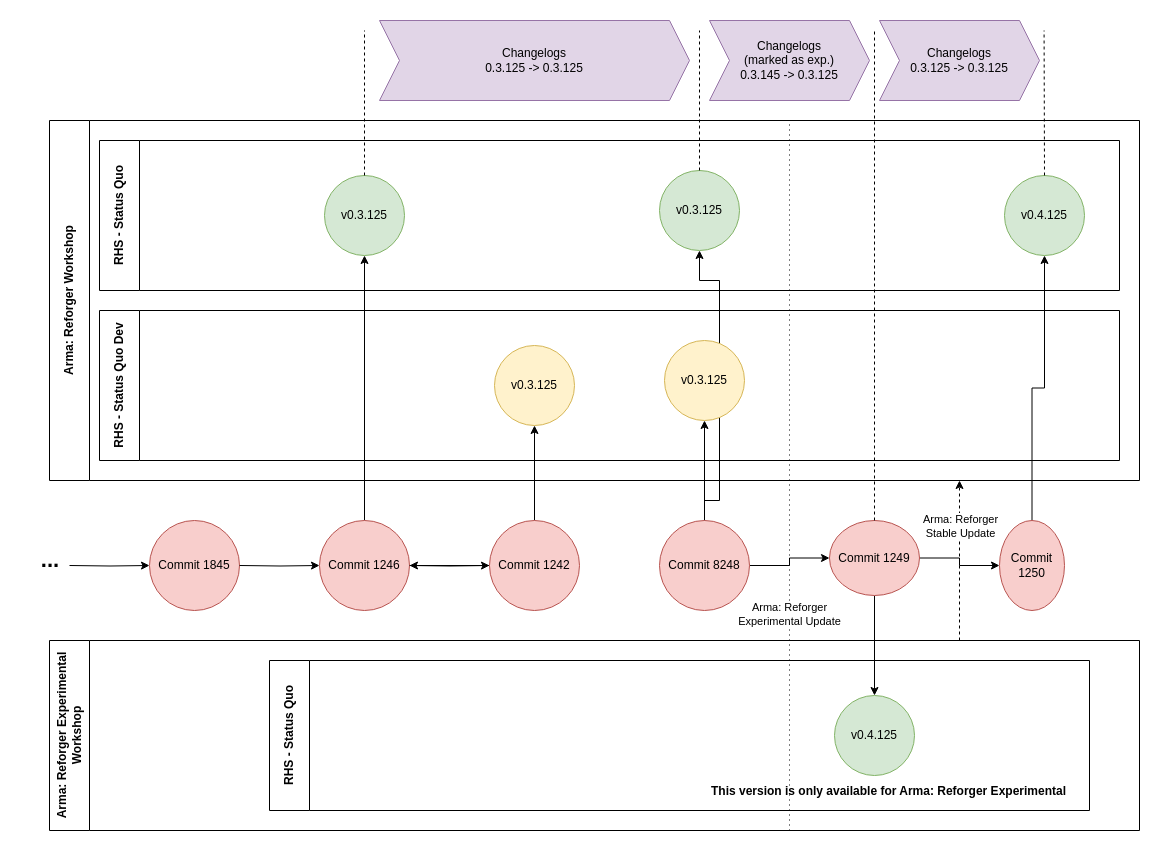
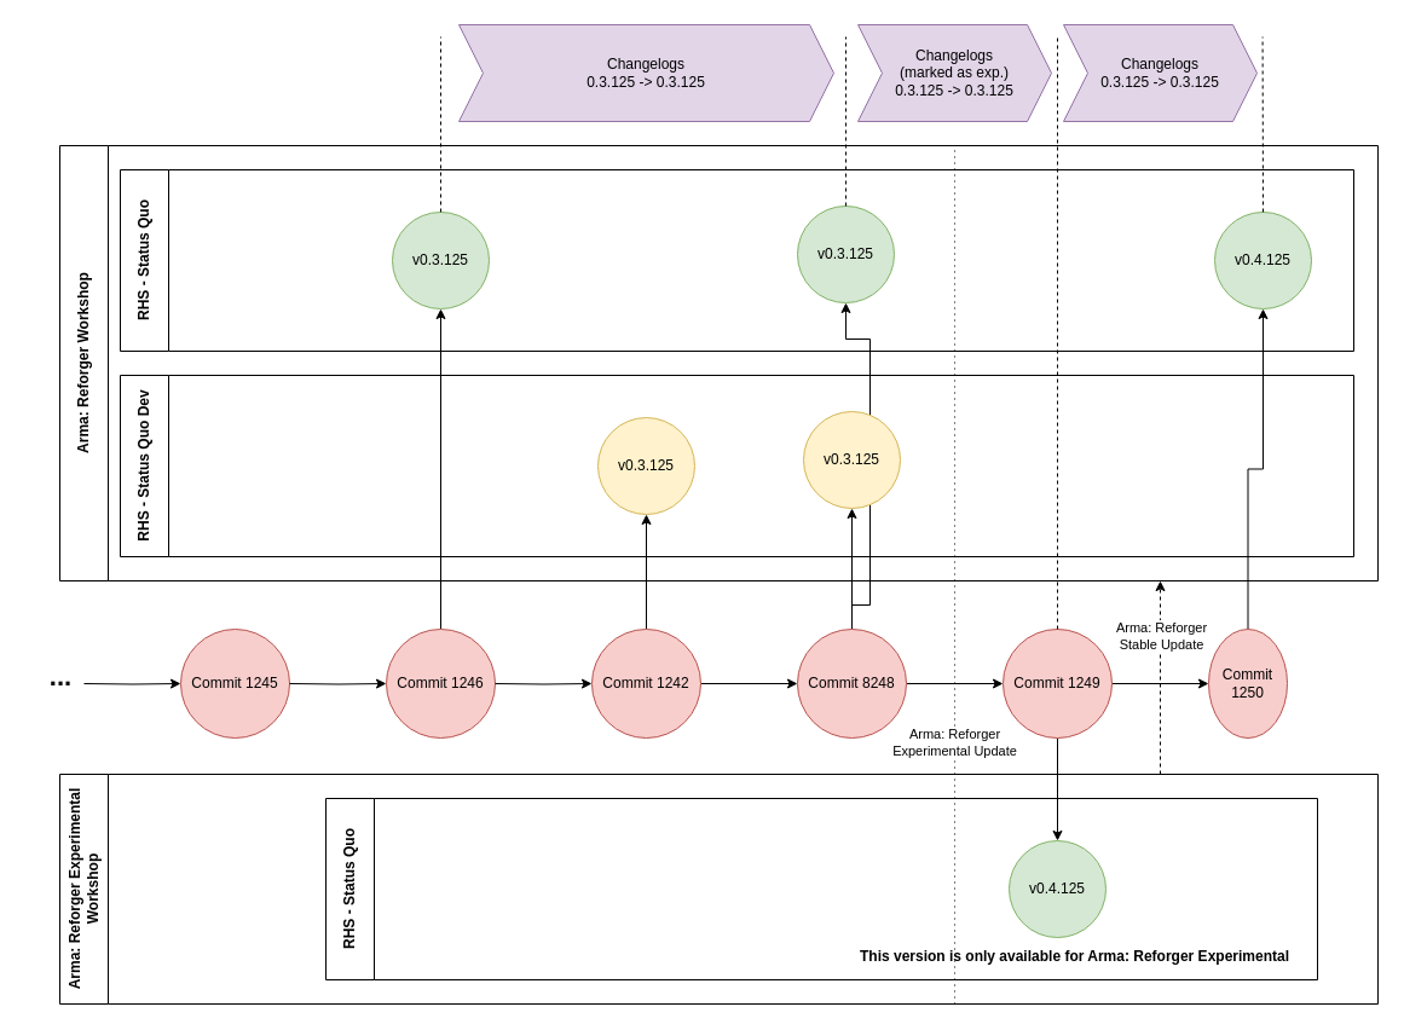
- <mxCell id="42" value="Changelogs&lt;br&gt;(marked as exp.)&lt;br&gt;0.3.145 -&amp;gt; 0.3.125" style="shape=step;perimeter=stepPerimeter;whiteSpace=wrap;html=1;fixedSize=1;fillColor=#e1d5e7;strokeColor=#9673a6;" vertex="1" parent="1"><mxGeometry x="709" y="20" width="160" height="80" as="geometry" /></mxCell>
+ <mxCell id="42" value="Changelogs&lt;br&gt;(marked as exp.)&lt;br&gt;0.3.125 -&amp;gt; 0.3.125" style="shape=step;perimeter=stepPerimeter;whiteSpace=wrap;html=1;fixedSize=1;fillColor=#e1d5e7;strokeColor=#9673a6;" vertex="1" parent="1"><mxGeometry x="709" y="20" width="160" height="80" as="geometry" /></mxCell>
- <mxCell id="32" value="Commit 1249" style="ellipse;whiteSpace=wrap;html=1;aspect=fixed;fillColor=#f8cecc;strokeColor=#b85450;" vertex="1" parent="1"><mxGeometry x="829" y="520" width="90" height="75" as="geometry" /></mxCell>
+ <mxCell id="32" value="Commit 1249" style="ellipse;whiteSpace=wrap;html=1;aspect=fixed;fillColor=#f8cecc;strokeColor=#b85450;" vertex="1" parent="1"><mxGeometry x="829" y="520" width="90" height="90" as="geometry" /></mxCell>
- <mxCell id="15" value="Commit 1845" style="ellipse;whiteSpace=wrap;html=1;aspect=fixed;fillColor=#f8cecc;strokeColor=#b85450;" vertex="1" parent="1"><mxGeometry x="149" y="520" width="90" height="90" as="geometry" /></mxCell>
+ <mxCell id="15" value="Commit 1245" style="ellipse;whiteSpace=wrap;html=1;aspect=fixed;fillColor=#f8cecc;strokeColor=#b85450;" vertex="1" parent="1"><mxGeometry x="149" y="520" width="90" height="90" as="geometry" /></mxCell>
- <mxCell id="22" value="" style="edgeStyle=orthogonalEdgeStyle;rounded=0;orthogonalLoop=1;jettySize=auto;html=1;" edge="1" parent="1" source="23" target="19"><mxGeometry relative="1" as="geometry" /></mxCell>
+ <mxCell id="22" value="" style="edgeStyle=orthogonalEdgeStyle;rounded=0;orthogonalLoop=1;jettySize=auto;html=1;" edge="1" parent="1" source="23" target="28"><mxGeometry relative="1" as="geometry" /></mxCell>
